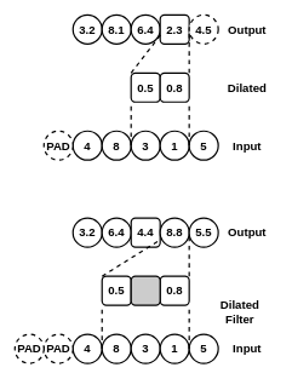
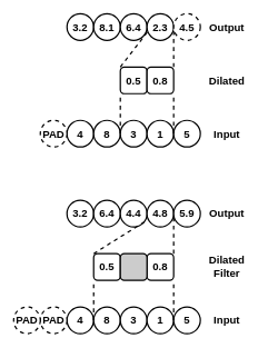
- <mxCell id="13" value="2.3" style="whiteSpace=wrap;html=1;strokeWidth=2;fontSize=16;fontStyle=1;rounded=1;" vertex="1" parent="1"><mxGeometry x="220" y="20" width="40" height="40" as="geometry" /></mxCell>
+ <mxCell id="13" value="2.3" style="ellipse;whiteSpace=wrap;html=1;strokeWidth=2;fontSize=16;fontStyle=1" vertex="1" parent="1"><mxGeometry x="220" y="20" width="40" height="40" as="geometry" /></mxCell>
- <mxCell id="32" value="4.4" style="whiteSpace=wrap;html=1;strokeWidth=2;fontSize=16;fontStyle=1;rounded=1;" vertex="1" parent="1"><mxGeometry x="180" y="300" width="40" height="40" as="geometry" /></mxCell>
+ <mxCell id="32" value="4.4" style="ellipse;whiteSpace=wrap;html=1;strokeWidth=2;fontSize=16;fontStyle=1" vertex="1" parent="1"><mxGeometry x="180" y="300" width="40" height="40" as="geometry" /></mxCell>
- <mxCell id="33" value="8.8" style="ellipse;whiteSpace=wrap;html=1;strokeWidth=2;fontSize=16;fontStyle=1" vertex="1" parent="1"><mxGeometry x="220" y="300" width="40" height="40" as="geometry" /></mxCell>
+ <mxCell id="33" value="4.8" style="ellipse;whiteSpace=wrap;html=1;strokeWidth=2;fontSize=16;fontStyle=1" vertex="1" parent="1"><mxGeometry x="220" y="300" width="40" height="40" as="geometry" /></mxCell>
- <mxCell id="38" value="5.5" style="ellipse;whiteSpace=wrap;html=1;strokeWidth=2;fontSize=16;fontStyle=1" vertex="1" parent="1"><mxGeometry x="260" y="300" width="40" height="40" as="geometry" /></mxCell>
+ <mxCell id="38" value="5.9" style="ellipse;whiteSpace=wrap;html=1;strokeWidth=2;fontSize=16;fontStyle=1" vertex="1" parent="1"><mxGeometry x="260" y="300" width="40" height="40" as="geometry" /></mxCell>
- <mxCell id="40" value="Dilated Filter" style="text;html=1;strokeColor=none;fillColor=none;align=center;verticalAlign=middle;whiteSpace=wrap;rounded=0;fontSize=16;fontStyle=1" vertex="1" parent="1"><mxGeometry x="290" y="410" width="80" height="40" as="geometry" /></mxCell>
+ <mxCell id="40" value="Dilated Filter" style="text;html=1;strokeColor=none;fillColor=none;align=center;verticalAlign=middle;whiteSpace=wrap;rounded=0;fontSize=16;fontStyle=1" vertex="1" parent="1"><mxGeometry x="300" y="380" width="80" height="40" as="geometry" /></mxCell>
